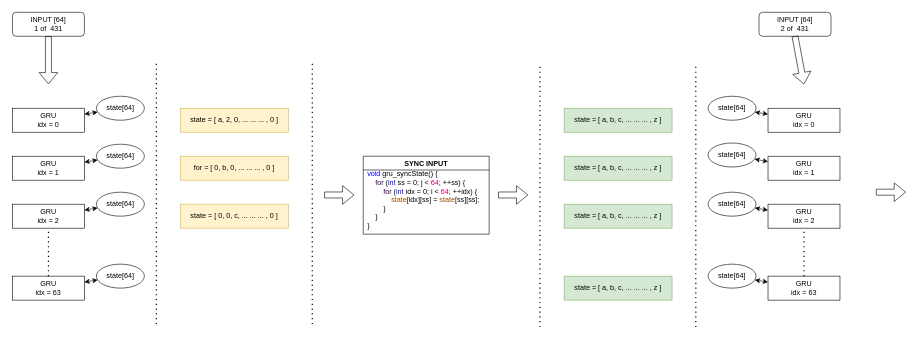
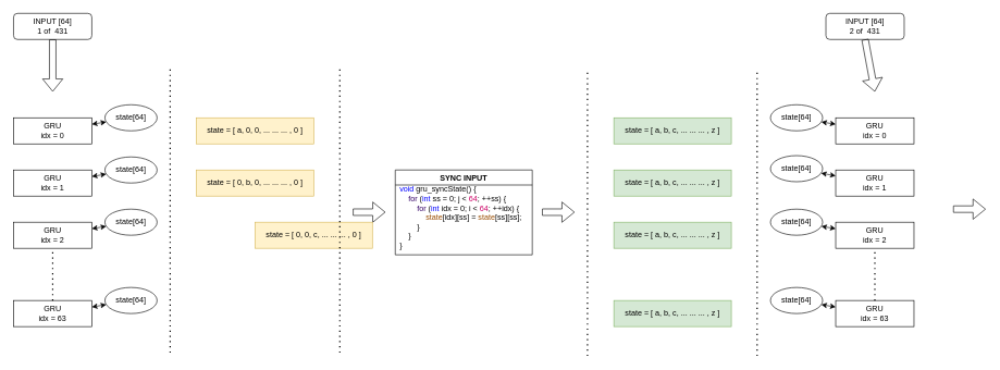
- <mxCell id="37" value="state = [ a, 2, 0, ... ... ... , 0 ]" style="rounded=0;whiteSpace=wrap;html=1;fillColor=#fff2cc;strokeColor=#d6b656;" vertex="1" parent="1"><mxGeometry x="300" y="180" width="180" height="40" as="geometry" /></mxCell>
+ <mxCell id="37" value="state = [ a, 0, 0, ... ... ... , 0 ]" style="rounded=0;whiteSpace=wrap;html=1;fillColor=#fff2cc;strokeColor=#d6b656;" vertex="1" parent="1"><mxGeometry x="300" y="180" width="180" height="40" as="geometry" /></mxCell>
- <mxCell id="38" value="for = [ 0, b, 0, ... ... ... , 0 ]" style="rounded=0;whiteSpace=wrap;html=1;fillColor=#fff2cc;strokeColor=#d6b656;" vertex="1" parent="1"><mxGeometry x="300" y="260" width="180" height="40" as="geometry" /></mxCell>
+ <mxCell id="38" value="state = [ 0, b, 0, ... ... ... , 0 ]" style="rounded=0;whiteSpace=wrap;html=1;fillColor=#fff2cc;strokeColor=#d6b656;" vertex="1" parent="1"><mxGeometry x="300" y="260" width="180" height="40" as="geometry" /></mxCell>
- <mxCell id="39" value="state = [ 0, 0, c, ... ... ... , 0 ]" style="rounded=0;whiteSpace=wrap;html=1;fillColor=#fff2cc;strokeColor=#d6b656;" vertex="1" parent="1"><mxGeometry x="300" y="340" width="180" height="40" as="geometry" /></mxCell>
+ <mxCell id="39" value="state = [ 0, 0, c, ... ... ... , 0 ]" style="rounded=0;whiteSpace=wrap;html=1;fillColor=#fff2cc;strokeColor=#d6b656;" vertex="1" parent="1"><mxGeometry x="390" y="340" width="180" height="40" as="geometry" /></mxCell>
